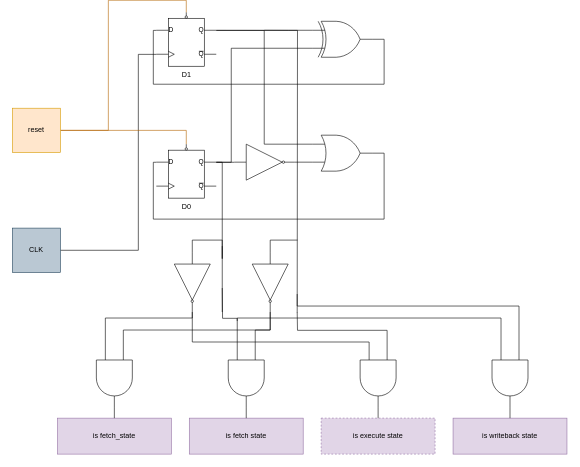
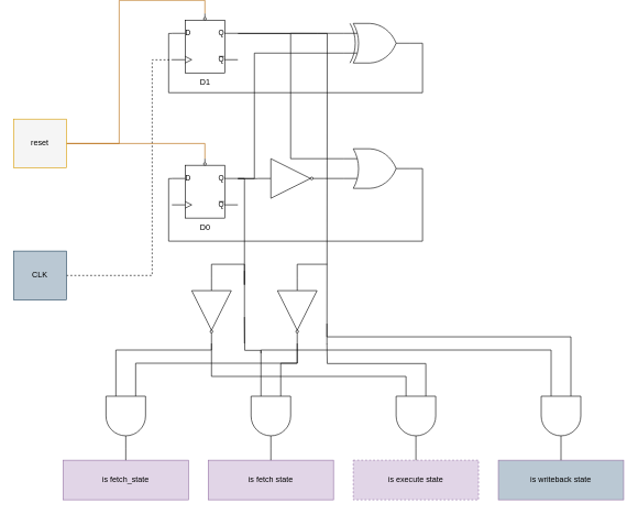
- <mxCell id="13" value="reset" style="rounded=0;whiteSpace=wrap;html=1;fillColor=#ffe6cc;strokeColor=#d79b00;" parent="1" vertex="1"><mxGeometry x="20" y="180" width="80" height="74" as="geometry" /></mxCell>
+ <mxCell id="13" value="reset" style="rounded=0;whiteSpace=wrap;html=1;fillColor=#f5f5f5;strokeColor=#d79b00;" parent="1" vertex="1"><mxGeometry x="20" y="180" width="80" height="74" as="geometry" /></mxCell>
- <mxCell id="9" style="edgeStyle=orthogonalEdgeStyle;rounded=0;orthogonalLoop=1;jettySize=auto;html=1;exitX=1;exitY=0.5;exitDx=0;exitDy=0;endArrow=none;endFill=0;fillColor=#fad9d5;entryX=0;entryY=0.78;entryDx=0;entryDy=0;entryPerimeter=0;" parent="1" source="10" target="8" edge="1"><mxGeometry relative="1" as="geometry"><Array as="points"><mxPoint x="230" y="417" /><mxPoint x="230" y="90" /></Array><mxPoint x="250" y="90" as="targetPoint" /></mxGeometry></mxCell>
+ <mxCell id="9" style="edgeStyle=orthogonalEdgeStyle;rounded=0;orthogonalLoop=1;jettySize=auto;html=1;exitX=1;exitY=0.5;exitDx=0;exitDy=0;endArrow=none;endFill=0;fillColor=#fad9d5;entryX=0;entryY=0.78;entryDx=0;entryDy=0;entryPerimeter=0;dashed=1;" parent="1" source="10" target="8" edge="1"><mxGeometry relative="1" as="geometry"><Array as="points"><mxPoint x="230" y="417" /><mxPoint x="230" y="90" /></Array><mxPoint x="250" y="90" as="targetPoint" /></mxGeometry></mxCell>
- <mxCell id="14" value="is writeback state" style="rounded=0;whiteSpace=wrap;html=1;fillColor=#e1d5e7;strokeColor=#9673a6;" parent="1" vertex="1"><mxGeometry x="755" y="697" width="190" height="60" as="geometry" /></mxCell>
+ <mxCell id="14" value="is writeback state" style="rounded=0;whiteSpace=wrap;html=1;fillColor=#bac8d3;strokeColor=#9673a6;" parent="1" vertex="1"><mxGeometry x="755" y="697" width="190" height="60" as="geometry" /></mxCell>
